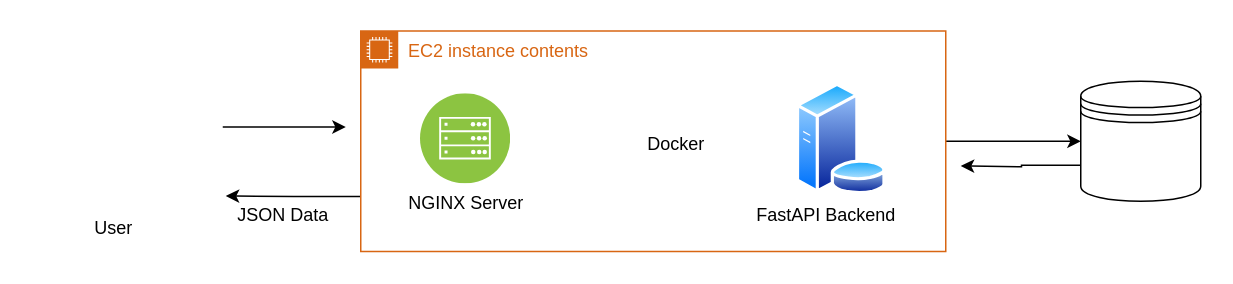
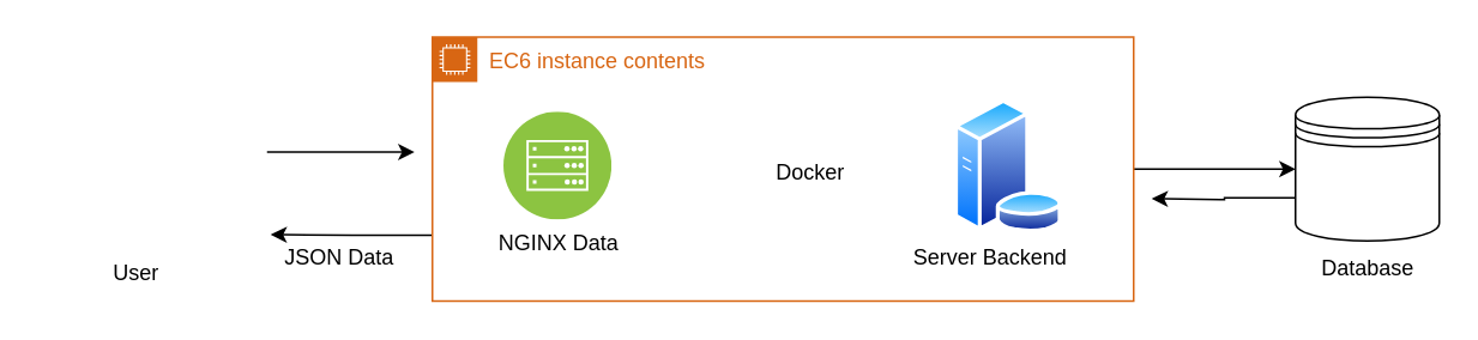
- <mxCell id="8" value="EC2 instance contents" style="points=[[0,0],[0.25,0],[0.5,0],[0.75,0],[1,0],[1,0.25],[1,0.5],[1,0.75],[1,1],[0.75,1],[0.5,1],[0.25,1],[0,1],[0,0.75],[0,0.5],[0,0.25]];outlineConnect=0;gradientColor=none;html=1;whiteSpace=wrap;fontSize=12;fontStyle=0;container=1;pointerEvents=0;collapsible=0;recursiveResize=0;shape=mxgraph.aws4.group;grIcon=mxgraph.aws4.group_ec2_instance_contents;strokeColor=#D86613;fillColor=none;verticalAlign=top;align=left;spacingLeft=30;fontColor=#D86613;dashed=0;" vertex="1" parent="1"><mxGeometry x="240" y="20" width="390" height="147" as="geometry" /></mxCell>
+ <mxCell id="8" value="EC6 instance contents" style="points=[[0,0],[0.25,0],[0.5,0],[0.75,0],[1,0],[1,0.25],[1,0.5],[1,0.75],[1,1],[0.75,1],[0.5,1],[0.25,1],[0,1],[0,0.75],[0,0.5],[0,0.25]];outlineConnect=0;gradientColor=none;html=1;whiteSpace=wrap;fontSize=12;fontStyle=0;container=1;pointerEvents=0;collapsible=0;recursiveResize=0;shape=mxgraph.aws4.group;grIcon=mxgraph.aws4.group_ec2_instance_contents;strokeColor=#D86613;fillColor=none;verticalAlign=top;align=left;spacingLeft=30;fontColor=#D86613;dashed=0;" vertex="1" parent="1"><mxGeometry x="240" y="20" width="390" height="147" as="geometry" /></mxCell>
- <mxCell id="12" value="NGINX Server" style="text;html=1;align=center;verticalAlign=middle;resizable=0;points=[];autosize=1;strokeColor=none;fillColor=none;" vertex="1" parent="8"><mxGeometry x="20" y="100" width="100" height="30" as="geometry" /></mxCell>
+ <mxCell id="12" value="NGINX Data" style="text;html=1;align=center;verticalAlign=middle;resizable=0;points=[];autosize=1;strokeColor=none;fillColor=none;" vertex="1" parent="8"><mxGeometry x="20" y="100" width="100" height="30" as="geometry" /></mxCell>
- <mxCell id="14" value="FastAPI Backend" style="text;html=1;align=center;verticalAlign=middle;resizable=0;points=[];autosize=1;strokeColor=none;fillColor=none;" vertex="1" parent="1"><mxGeometry x="490" y="128" width="120" height="30" as="geometry" /></mxCell>
+ <mxCell id="14" value="Server Backend" style="text;html=1;align=center;verticalAlign=middle;resizable=0;points=[];autosize=1;strokeColor=none;fillColor=none;" vertex="1" parent="1"><mxGeometry x="490" y="128" width="120" height="30" as="geometry" /></mxCell>
+ <mxCell id="15" value="Database" style="text;html=1;align=center;verticalAlign=middle;resizable=0;points=[];autosize=1;strokeColor=none;fillColor=none;" vertex="1" parent="1"><mxGeometry x="725" y="133.5" width="70" height="30" as="geometry" /></mxCell>
